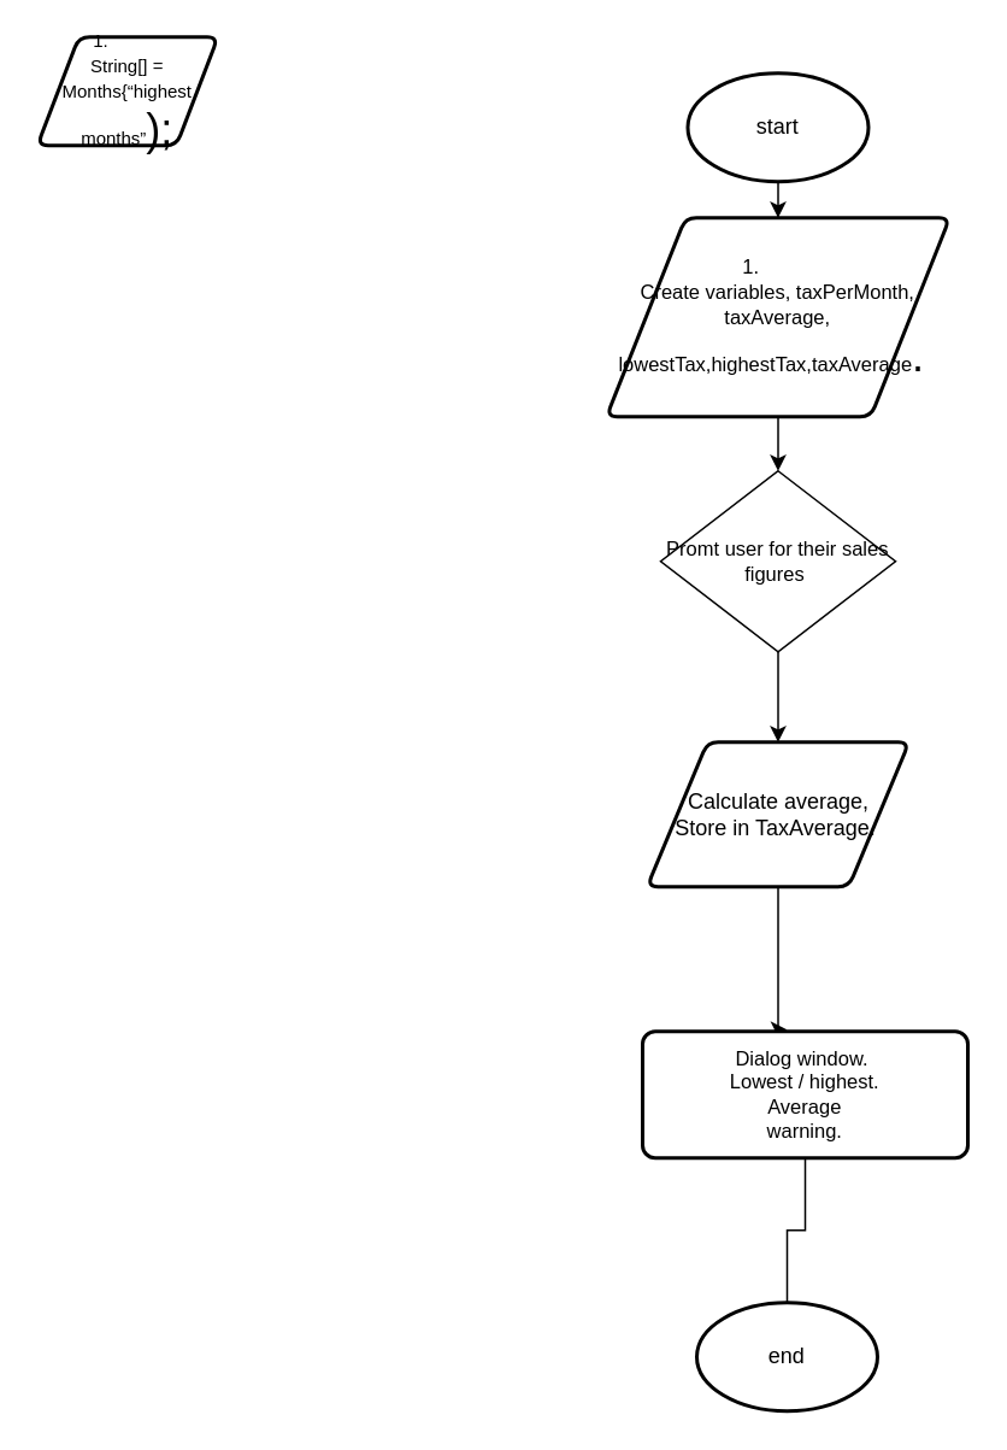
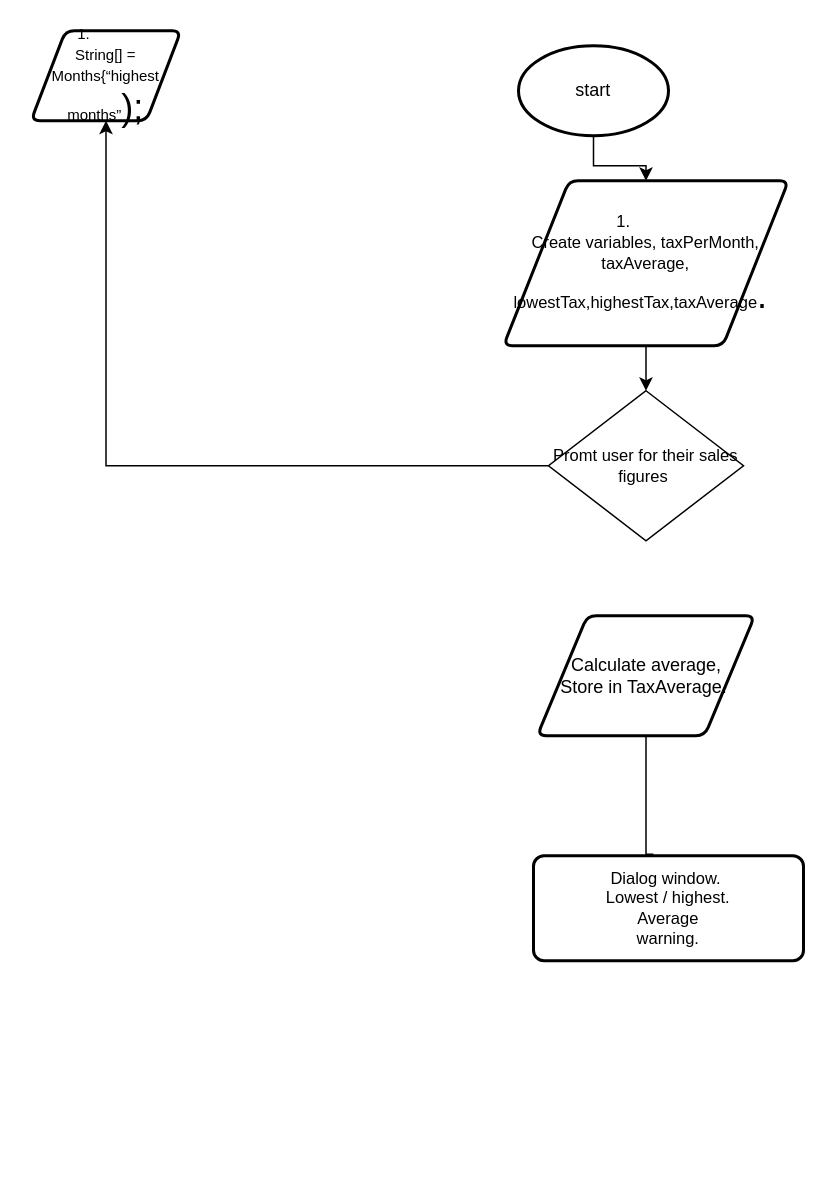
- <mxCell id="3" value="start" style="strokeWidth=2;html=1;shape=mxgraph.flowchart.start_1;whiteSpace=wrap;" parent="1" vertex="1"><mxGeometry x="380" y="40" width="100" height="60" as="geometry" /></mxCell>
+ <mxCell id="3" value="start" style="strokeWidth=2;html=1;shape=mxgraph.flowchart.start_1;whiteSpace=wrap;" parent="1" vertex="1"><mxGeometry x="345" y="30" width="100" height="60" as="geometry" /></mxCell>
- <mxCell id="9" style="edgeStyle=orthogonalEdgeStyle;rounded=0;orthogonalLoop=1;jettySize=auto;html=1;fontSize=11;" parent="1" source="10" target="7" edge="1"><mxGeometry relative="1" as="geometry" /></mxCell>
+ <mxCell id="9" style="edgeStyle=orthogonalEdgeStyle;rounded=0;orthogonalLoop=1;jettySize=auto;html=1;fontSize=11;" parent="1" source="10" target="8" edge="1"><mxGeometry relative="1" as="geometry" /></mxCell>
- <mxCell id="6" style="edgeStyle=orthogonalEdgeStyle;rounded=0;orthogonalLoop=1;jettySize=auto;html=1;entryX=0.444;entryY=-0.014;entryDx=0;entryDy=0;entryPerimeter=0;fontSize=11;" parent="1" source="7" target="11" edge="1"><mxGeometry relative="1" as="geometry"><Array as="points"><mxPoint x="430" y="569" /></Array></mxGeometry></mxCell>
+ <mxCell id="6" style="edgeStyle=orthogonalEdgeStyle;rounded=0;orthogonalLoop=1;jettySize=auto;html=1;entryX=0.444;entryY=-0.014;entryDx=0;entryDy=0;entryPerimeter=0;fontSize=11;endArrow=none;" parent="1" source="7" target="11" edge="1"><mxGeometry relative="1" as="geometry"><Array as="points"><mxPoint x="430" y="569" /></Array></mxGeometry></mxCell>
- <mxCell id="13" value="" style="edgeStyle=orthogonalEdgeStyle;rounded=0;orthogonalLoop=1;jettySize=auto;html=1;fontSize=11;endArrow=none;" parent="1" source="11" target="12" edge="1"><mxGeometry relative="1" as="geometry"><mxPoint x="435" y="640" as="sourcePoint" /><mxPoint x="435" y="870" as="targetPoint" /></mxGeometry></mxCell>
- <mxCell id="12" value="end" style="strokeWidth=2;html=1;shape=mxgraph.flowchart.start_1;whiteSpace=wrap;" parent="1" vertex="1"><mxGeometry x="385" y="720" width="100" height="60" as="geometry" /></mxCell>
